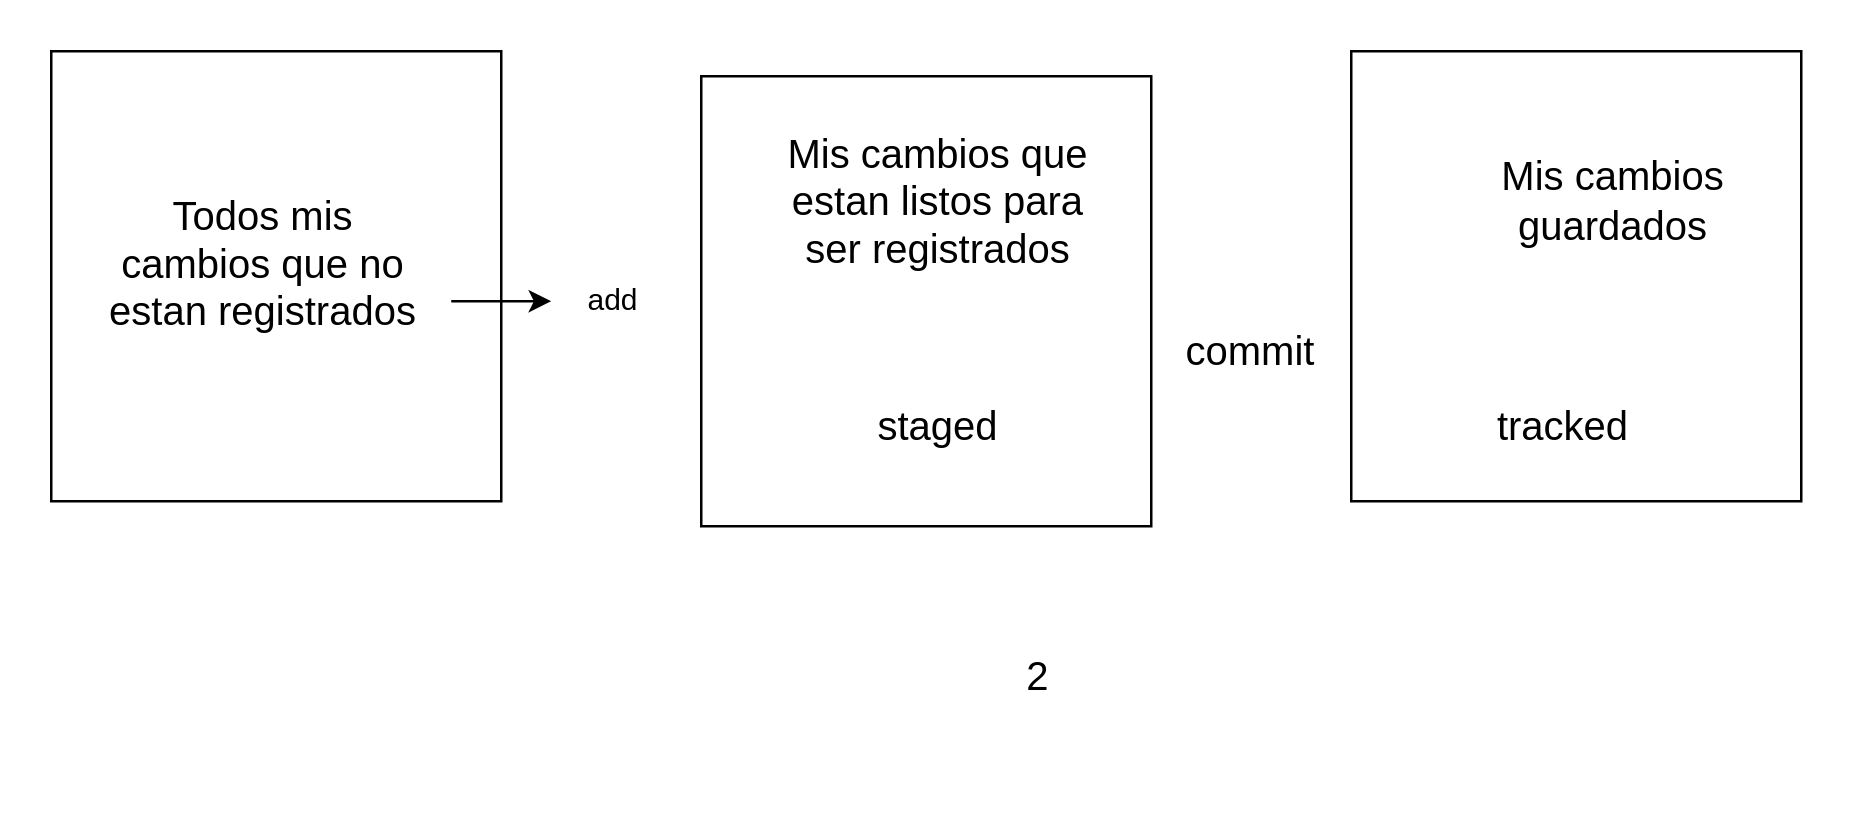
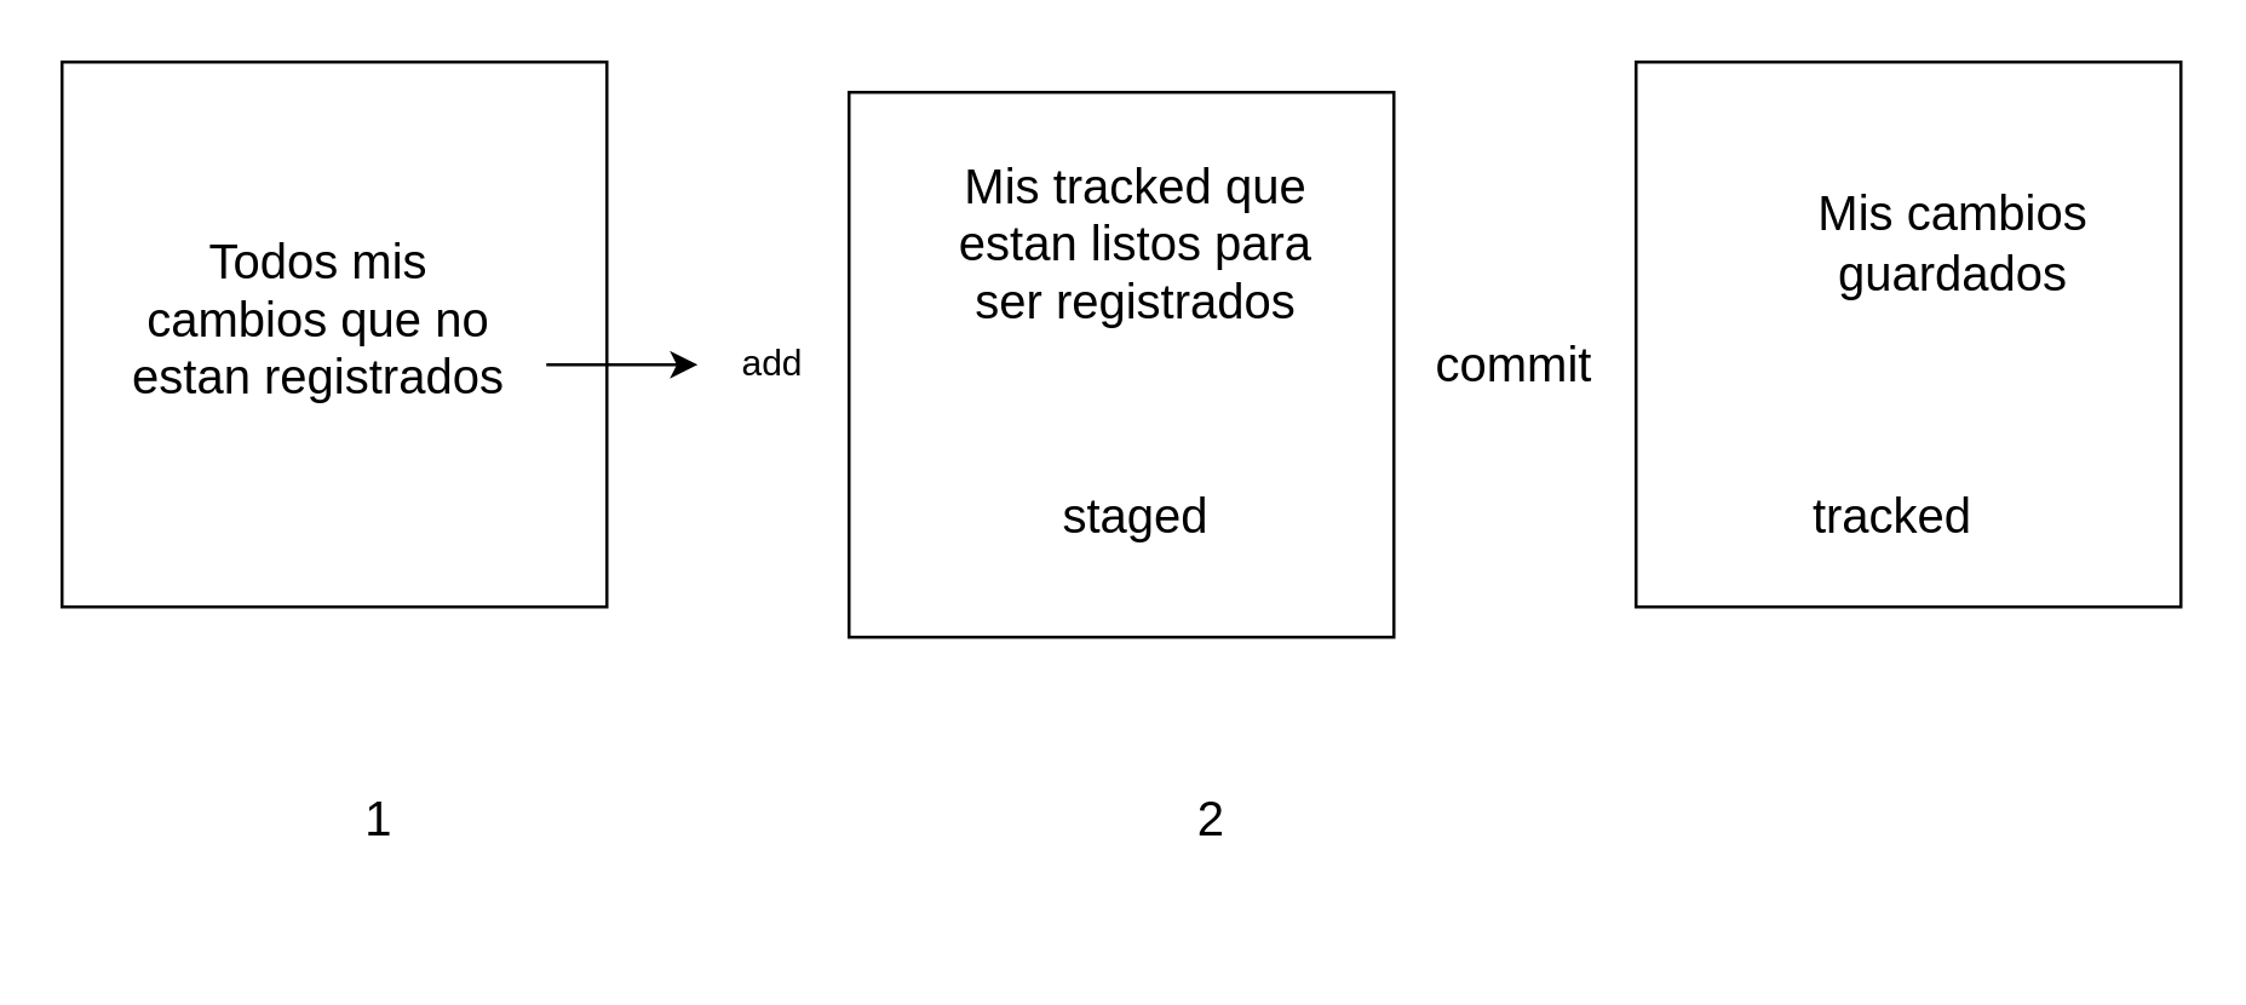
- <mxCell id="8" value="Mis cambios que estan listos para ser registrados" style="text;html=1;strokeColor=none;fillColor=none;align=center;verticalAlign=middle;whiteSpace=wrap;rounded=0;fontSize=16;" vertex="1" parent="1"><mxGeometry x="305" y="50" width="140" height="60" as="geometry" /></mxCell>
+ <mxCell id="8" value="Mis tracked que estan listos para ser registrados" style="text;html=1;strokeColor=none;fillColor=none;align=center;verticalAlign=middle;whiteSpace=wrap;rounded=0;fontSize=16;" vertex="1" parent="1"><mxGeometry x="305" y="50" width="140" height="60" as="geometry" /></mxCell>
- <mxCell id="13" value="add" style="text;html=1;strokeColor=none;fillColor=none;align=center;verticalAlign=middle;whiteSpace=wrap;rounded=0;" vertex="1" parent="1"><mxGeometry x="220" y="110" width="50" height="20" as="geometry" /></mxCell>
+ <mxCell id="13" value="add" style="text;html=1;strokeColor=none;fillColor=none;align=center;verticalAlign=middle;whiteSpace=wrap;rounded=0;" vertex="1" parent="1"><mxGeometry x="230" y="110" width="50" height="20" as="geometry" /></mxCell>
- <mxCell id="14" value="commit" style="text;html=1;strokeColor=none;fillColor=none;align=center;verticalAlign=middle;whiteSpace=wrap;rounded=0;fontSize=16;" vertex="1" parent="1"><mxGeometry x="470" y="130" width="60" height="20" as="geometry" /></mxCell>
+ <mxCell id="14" value="commit" style="text;html=1;strokeColor=none;fillColor=none;align=center;verticalAlign=middle;whiteSpace=wrap;rounded=0;fontSize=16;" vertex="1" parent="1"><mxGeometry x="470" y="110" width="60" height="20" as="geometry" /></mxCell>
+ <mxCell id="6" value="1" style="text;html=1;strokeColor=none;fillColor=none;align=center;verticalAlign=middle;whiteSpace=wrap;rounded=0;fontSize=16;" vertex="1" parent="1"><mxGeometry x="80" y="230" width="90" height="80" as="geometry" /></mxCell>
- <mxCell id="7" value="2" style="text;html=1;strokeColor=none;fillColor=none;align=center;verticalAlign=middle;whiteSpace=wrap;rounded=0;fontSize=16;" vertex="1" parent="1"><mxGeometry x="370" y="230" width="90" height="80" as="geometry" /></mxCell>
+ <mxCell id="7" value="2" style="text;html=1;strokeColor=none;fillColor=none;align=center;verticalAlign=middle;whiteSpace=wrap;rounded=0;fontSize=16;" vertex="1" parent="1"><mxGeometry x="355" y="230" width="90" height="80" as="geometry" /></mxCell>
